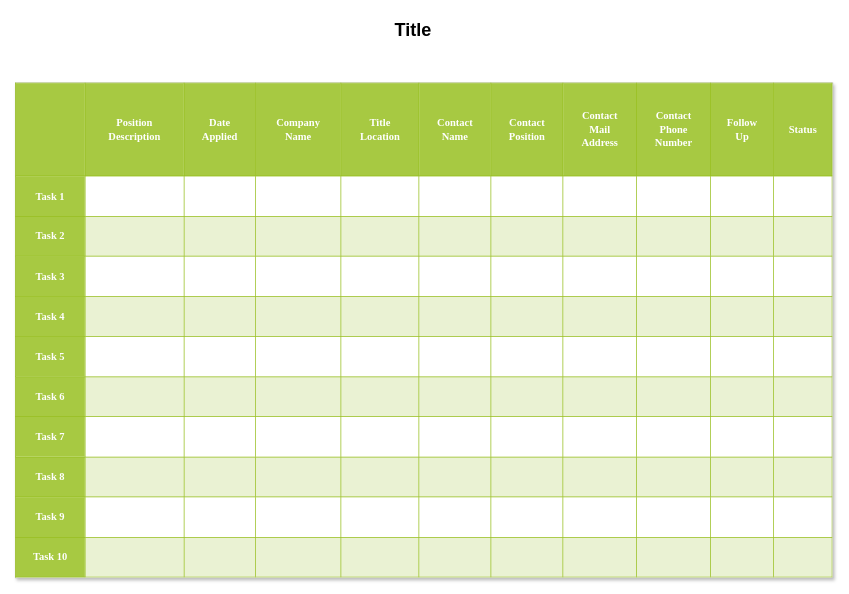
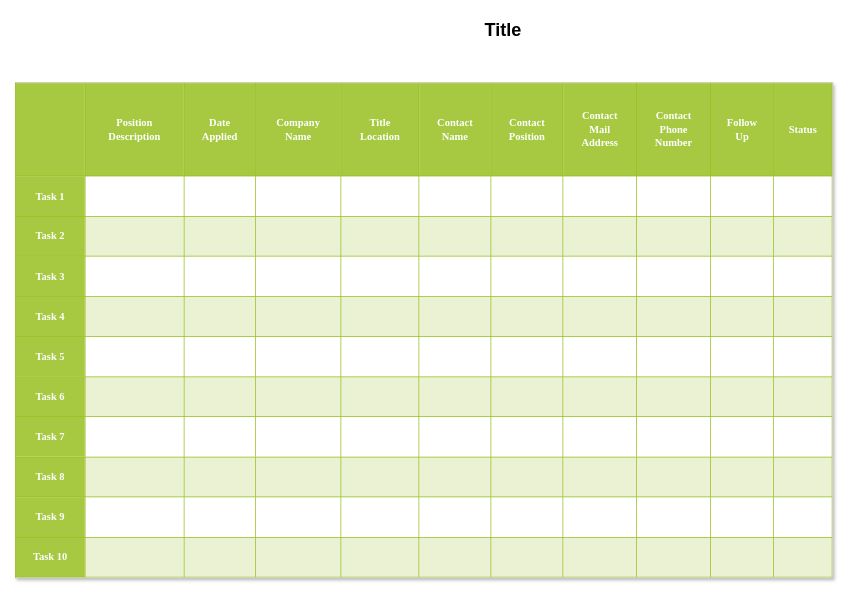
- <mxCell id="3" value="Title" style="text;strokeColor=none;fillColor=none;html=1;fontSize=24;fontStyle=1;verticalAlign=middle;align=center;rounded=0;shadow=1;" parent="1" vertex="1"><mxGeometry x="160" y="20" width="780" height="40" as="geometry" /></mxCell>
+ <mxCell id="3" value="Title" style="text;strokeColor=none;fillColor=none;html=1;fontSize=24;fontStyle=1;verticalAlign=middle;align=center;rounded=0;shadow=1;" parent="1" vertex="1"><mxGeometry x="280" y="20" width="780" height="40" as="geometry" /></mxCell>
